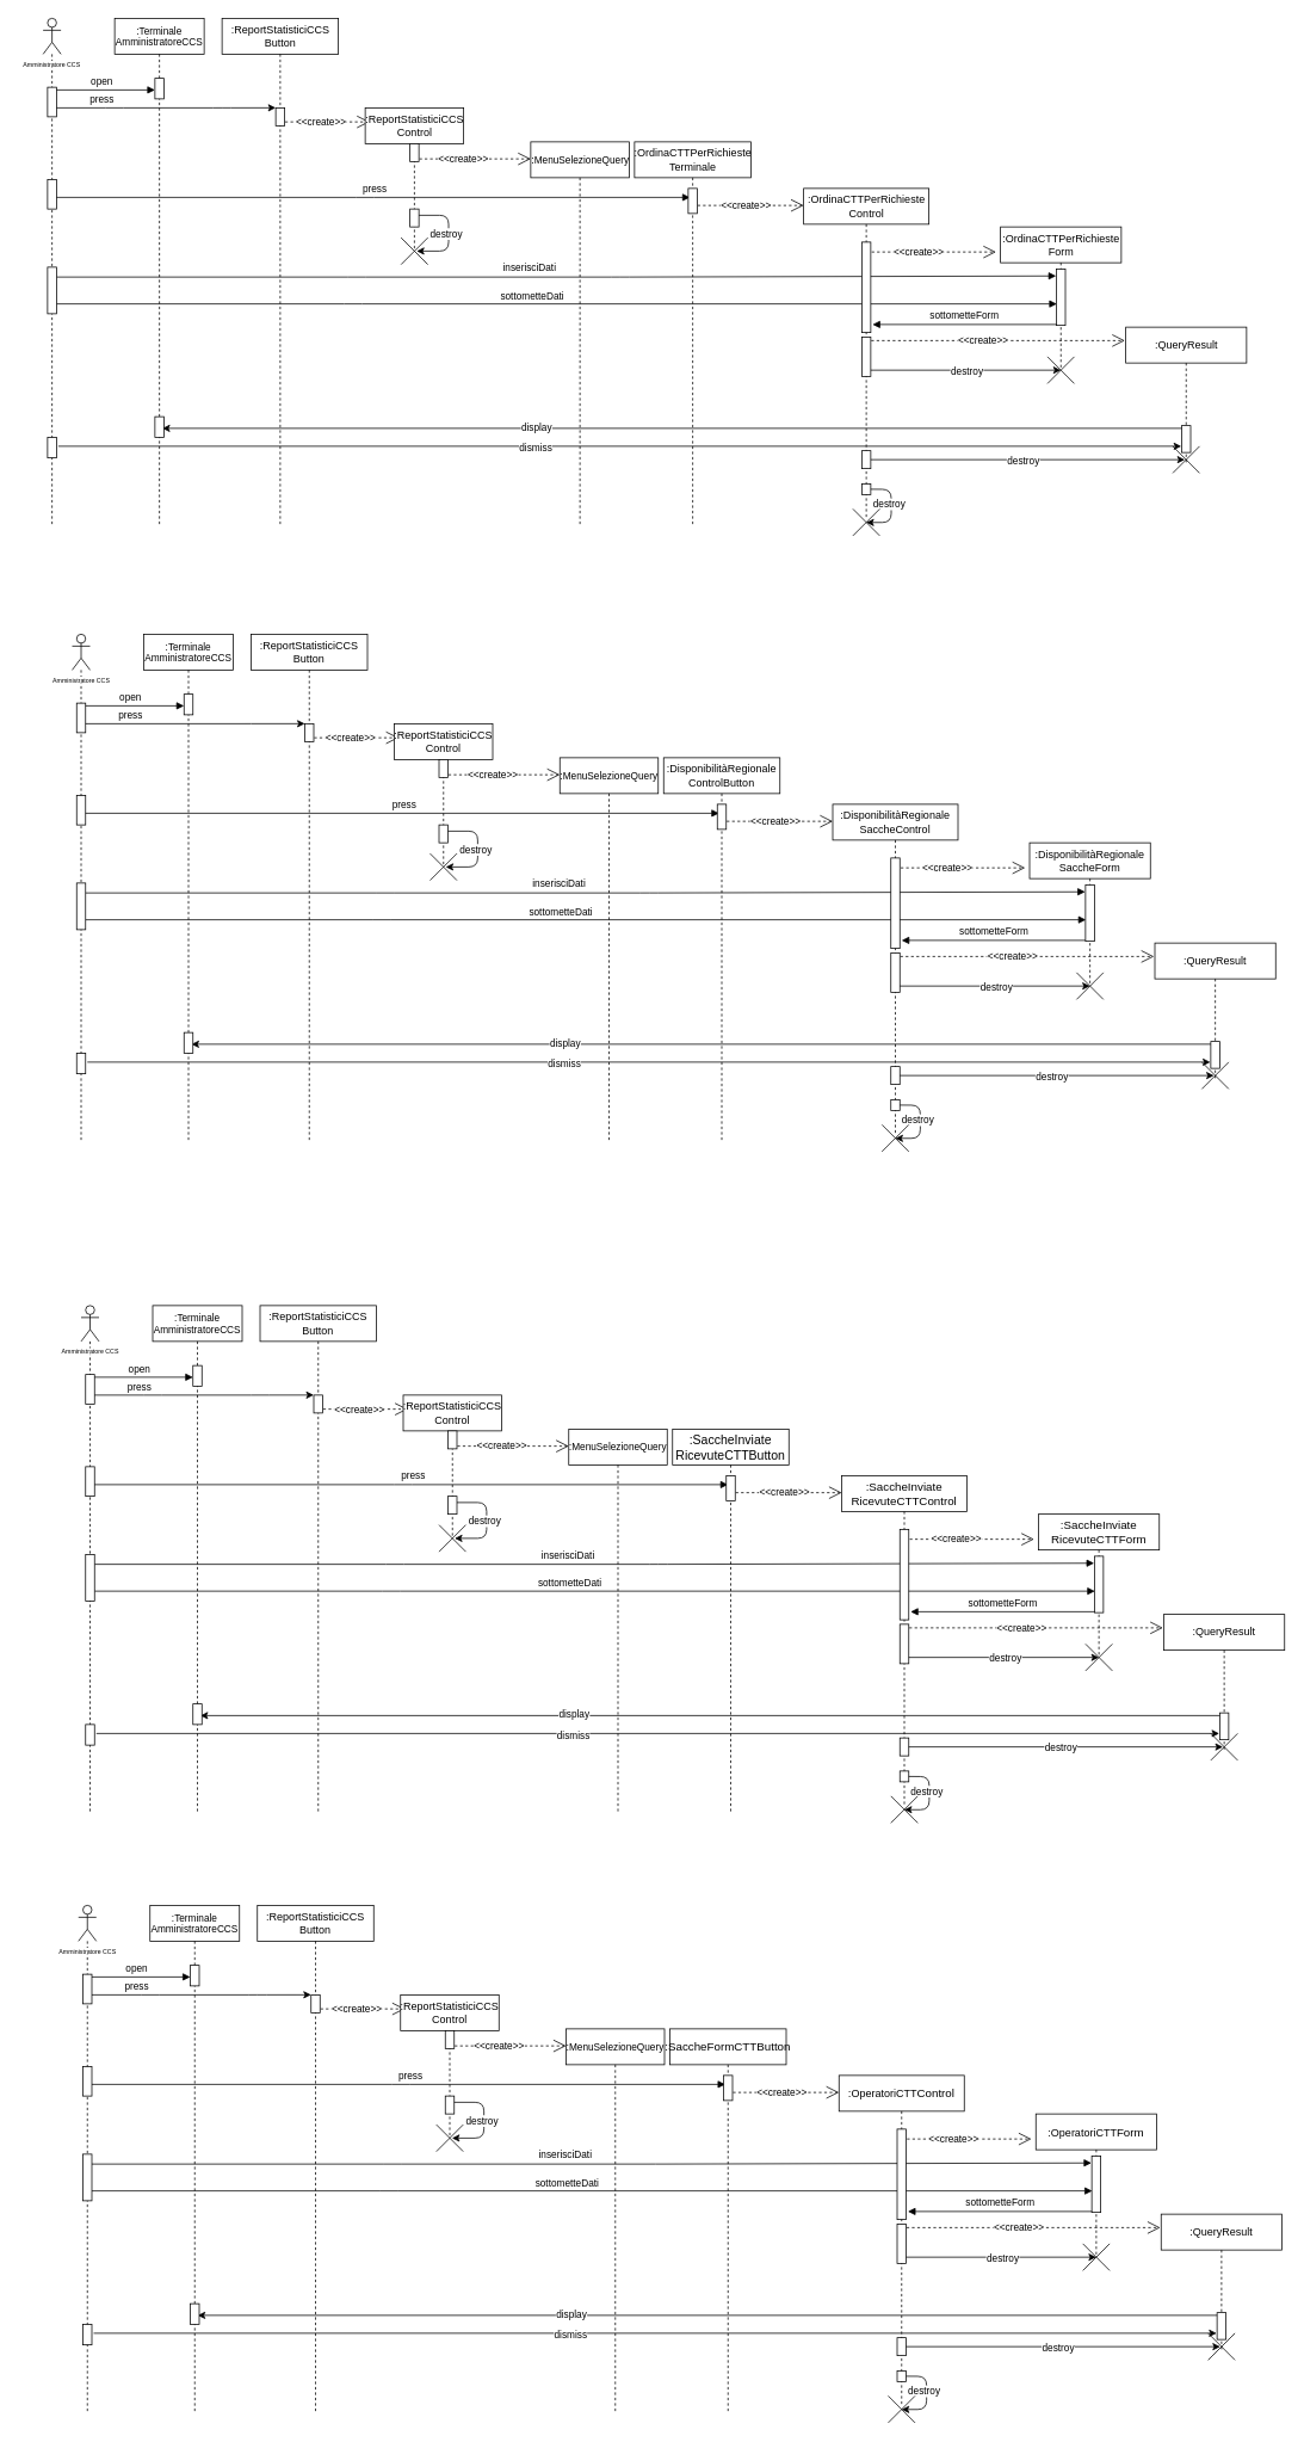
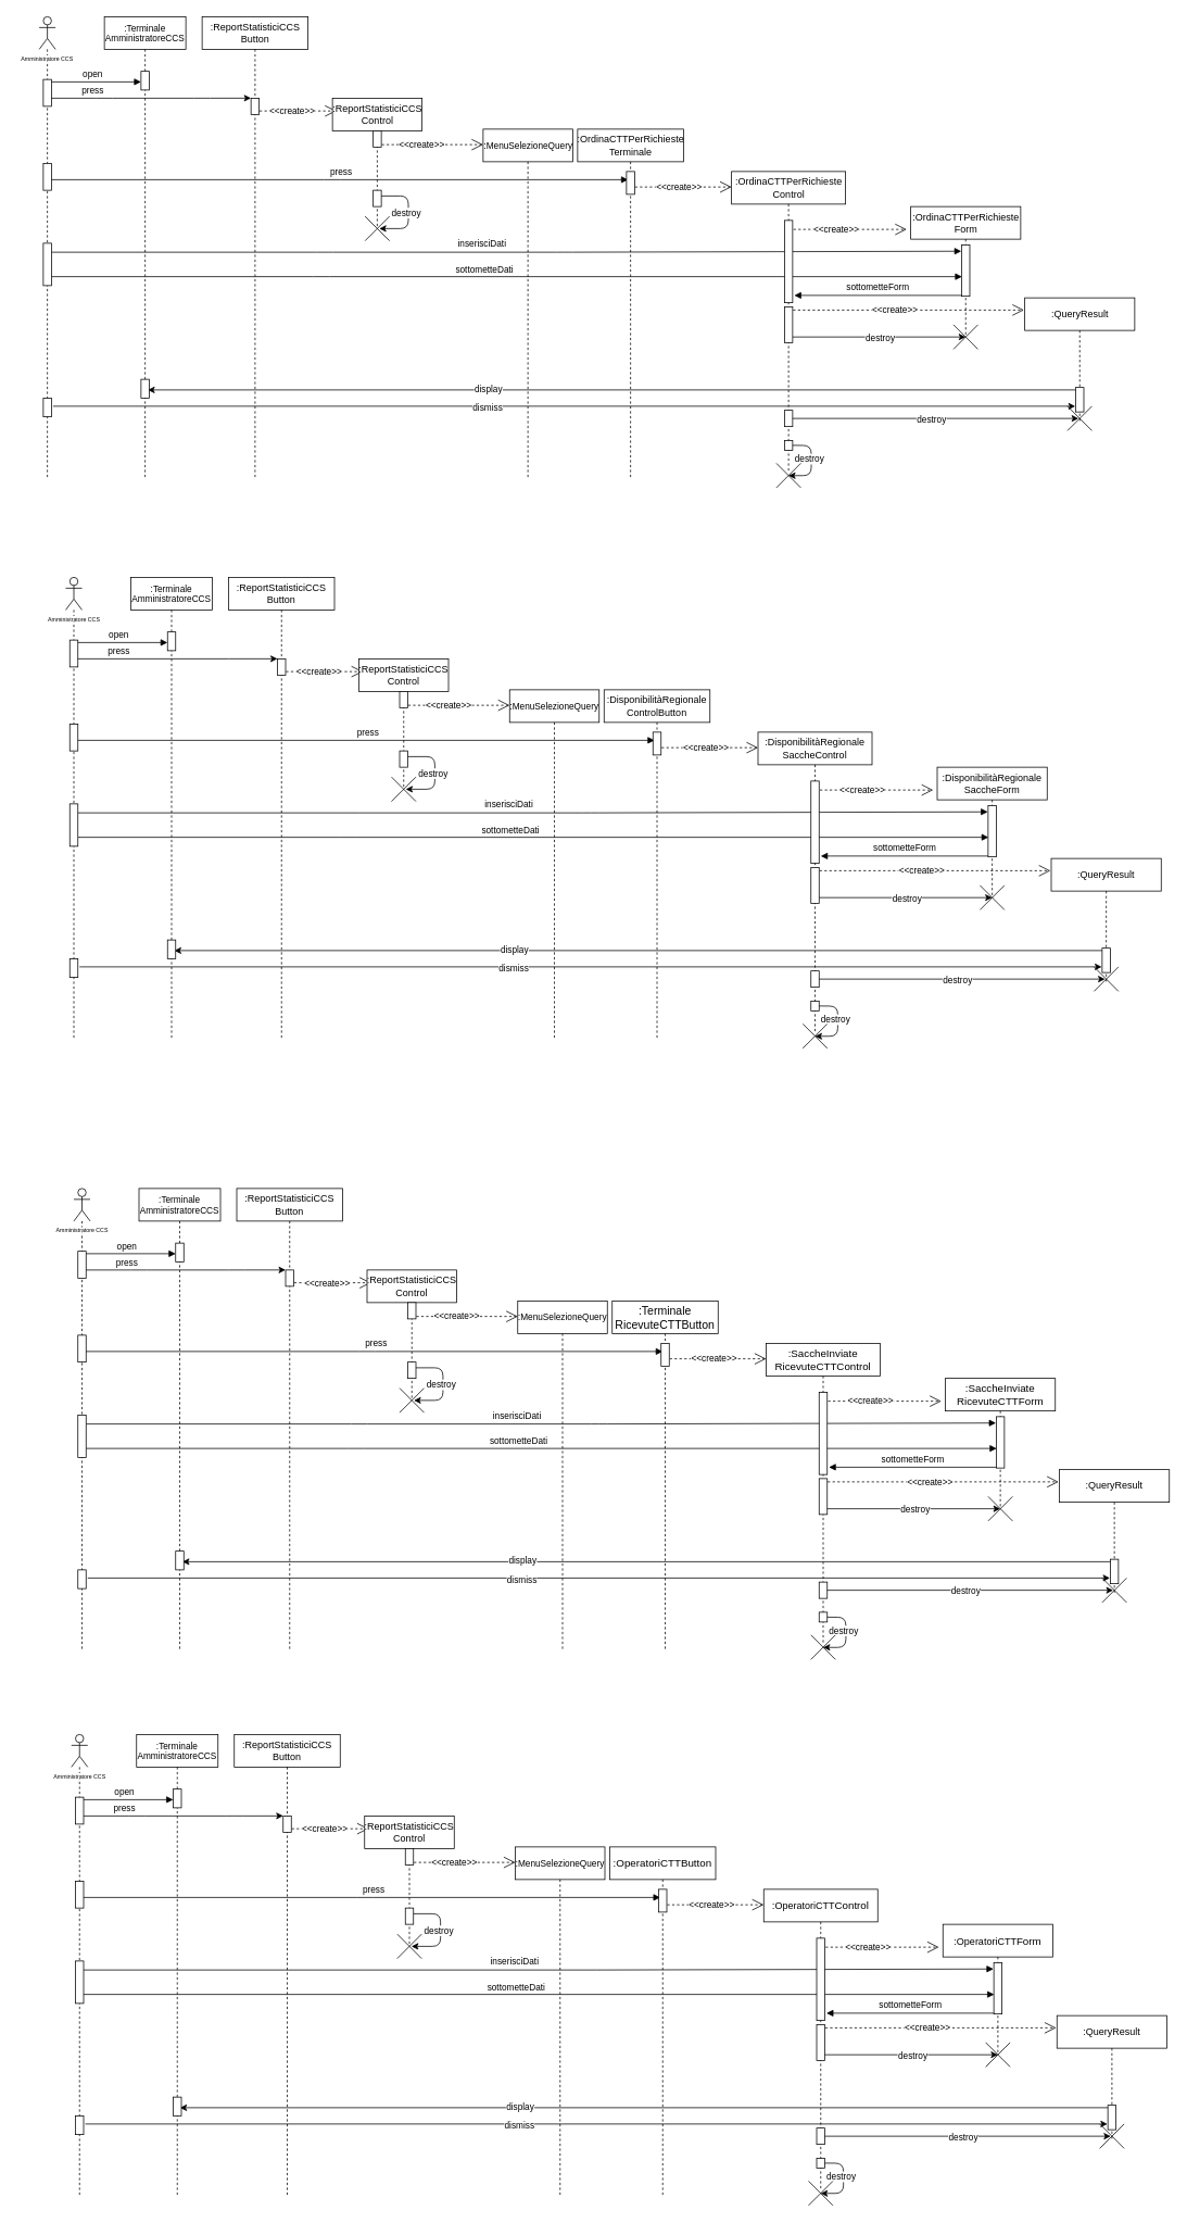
- <mxCell id="149" value="&lt;font style=&quot;font-size: 14px&quot;&gt;:SaccheInviate&lt;br&gt;RicevuteCTTButton&lt;/font&gt;" style="shape=umlLifeline;perimeter=lifelinePerimeter;whiteSpace=wrap;html=1;container=1;collapsible=0;recursiveResize=0;outlineConnect=0;fillColor=#ffffff;" parent="1" vertex="1"><mxGeometry x="751" y="1596" width="130" height="430" as="geometry" /></mxCell>
+ <mxCell id="149" value="&lt;font style=&quot;font-size: 14px&quot;&gt;:Terminale&lt;br&gt;RicevuteCTTButton&lt;/font&gt;" style="shape=umlLifeline;perimeter=lifelinePerimeter;whiteSpace=wrap;html=1;container=1;collapsible=0;recursiveResize=0;outlineConnect=0;fillColor=#ffffff;" parent="1" vertex="1"><mxGeometry x="751" y="1596" width="130" height="430" as="geometry" /></mxCell>
- <mxCell id="204" value="&lt;font style=&quot;font-size: 13px&quot;&gt;:&lt;span&gt;SaccheForm&lt;/span&gt;CTTButton&lt;/font&gt;" style="shape=umlLifeline;perimeter=lifelinePerimeter;whiteSpace=wrap;html=1;container=1;collapsible=0;recursiveResize=0;outlineConnect=0;fillColor=#ffffff;" parent="1" vertex="1"><mxGeometry x="748" y="2266" width="130" height="430" as="geometry" /></mxCell>
+ <mxCell id="204" value="&lt;font style=&quot;font-size: 13px&quot;&gt;:&lt;span&gt;Operatori&lt;/span&gt;CTTButton&lt;/font&gt;" style="shape=umlLifeline;perimeter=lifelinePerimeter;whiteSpace=wrap;html=1;container=1;collapsible=0;recursiveResize=0;outlineConnect=0;fillColor=#ffffff;" parent="1" vertex="1"><mxGeometry x="748" y="2266" width="130" height="430" as="geometry" /></mxCell>
